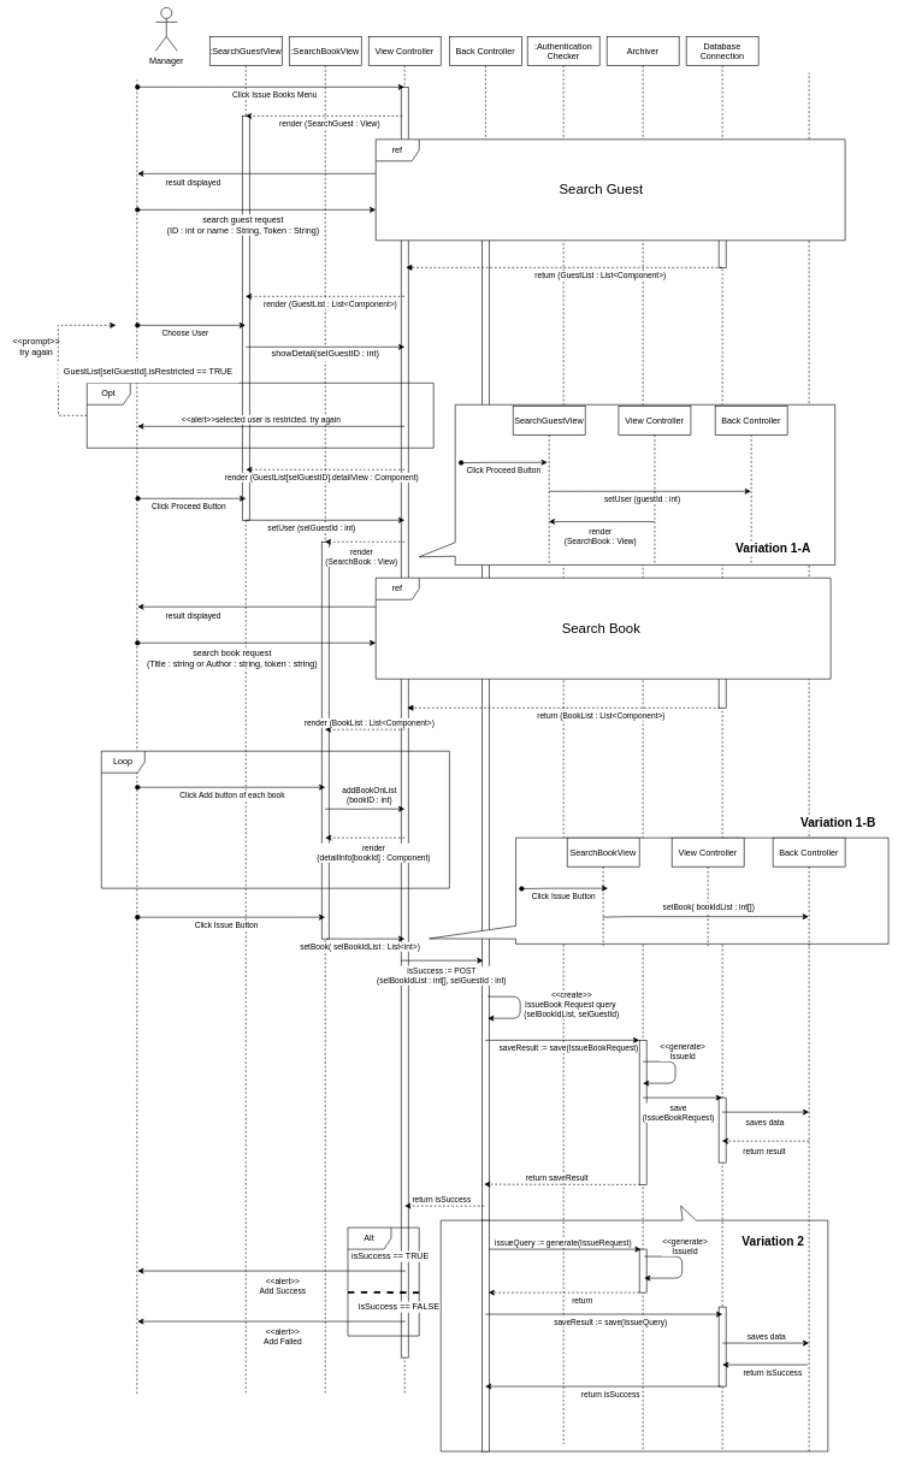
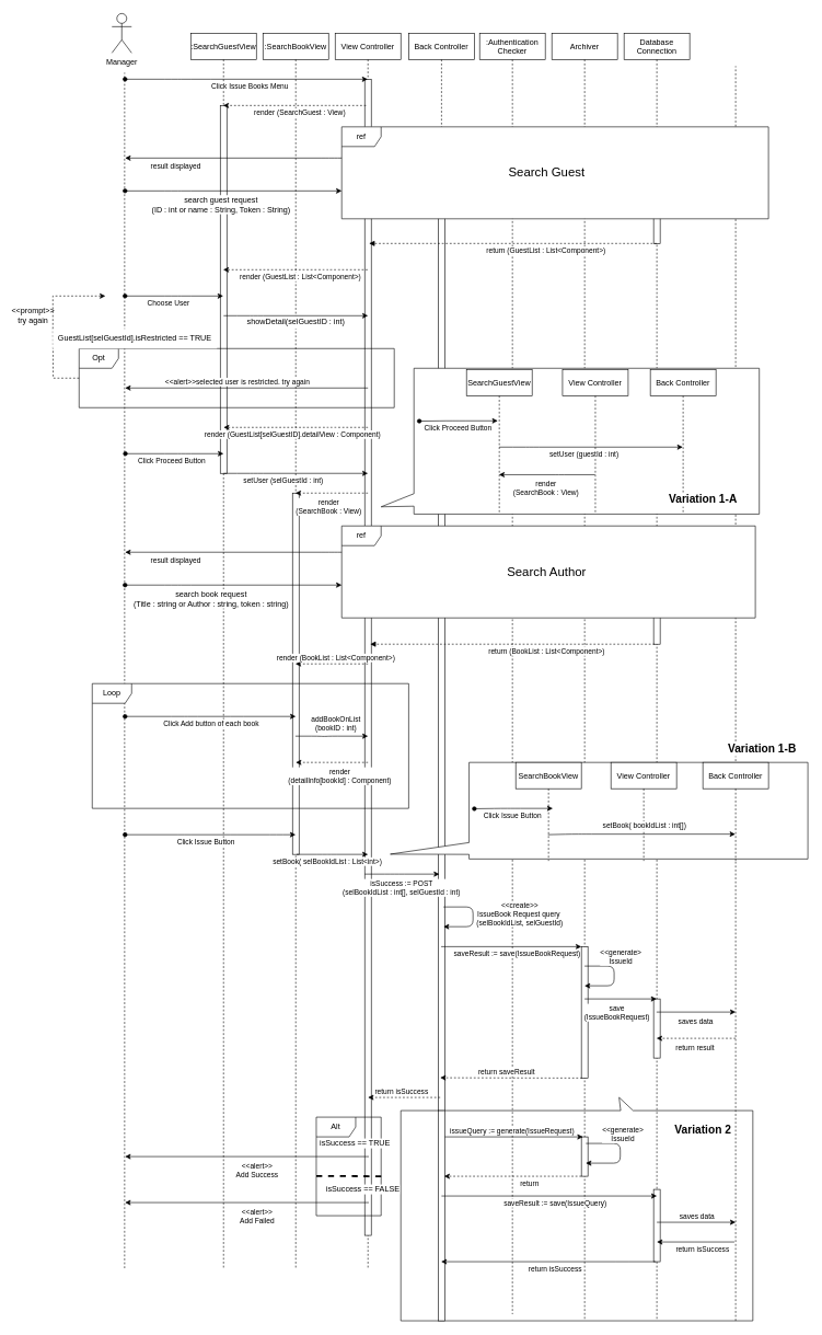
- <mxCell id="8" value="Manager" style="shape=umlActor;verticalLabelPosition=bottom;verticalAlign=top;html=1;outlineConnect=0;" parent="1" vertex="1"><mxGeometry x="215" y="10" width="30" height="60" as="geometry" /></mxCell>
+ <mxCell id="8" value="Manager" style="shape=umlActor;verticalLabelPosition=bottom;verticalAlign=top;html=1;outlineConnect=0;" parent="1" vertex="1"><mxGeometry x="170" y="20" width="30" height="60" as="geometry" /></mxCell>
- <mxCell id="77" value="&lt;font style=&quot;font-size: 19px&quot;&gt;Search Book&amp;nbsp;&lt;/font&gt;" style="text;html=1;strokeColor=none;align=center;verticalAlign=middle;whiteSpace=wrap;rounded=0;fillColor=#ffffff;" parent="1" vertex="1"><mxGeometry x="740" y="857.5" width="190" height="25" as="geometry" /></mxCell>
+ <mxCell id="77" value="&lt;font style=&quot;font-size: 19px&quot;&gt;Search Author&amp;nbsp;&lt;/font&gt;" style="text;html=1;strokeColor=none;align=center;verticalAlign=middle;whiteSpace=wrap;rounded=0;fillColor=#ffffff;" parent="1" vertex="1"><mxGeometry x="740" y="857.5" width="190" height="25" as="geometry" /></mxCell>
